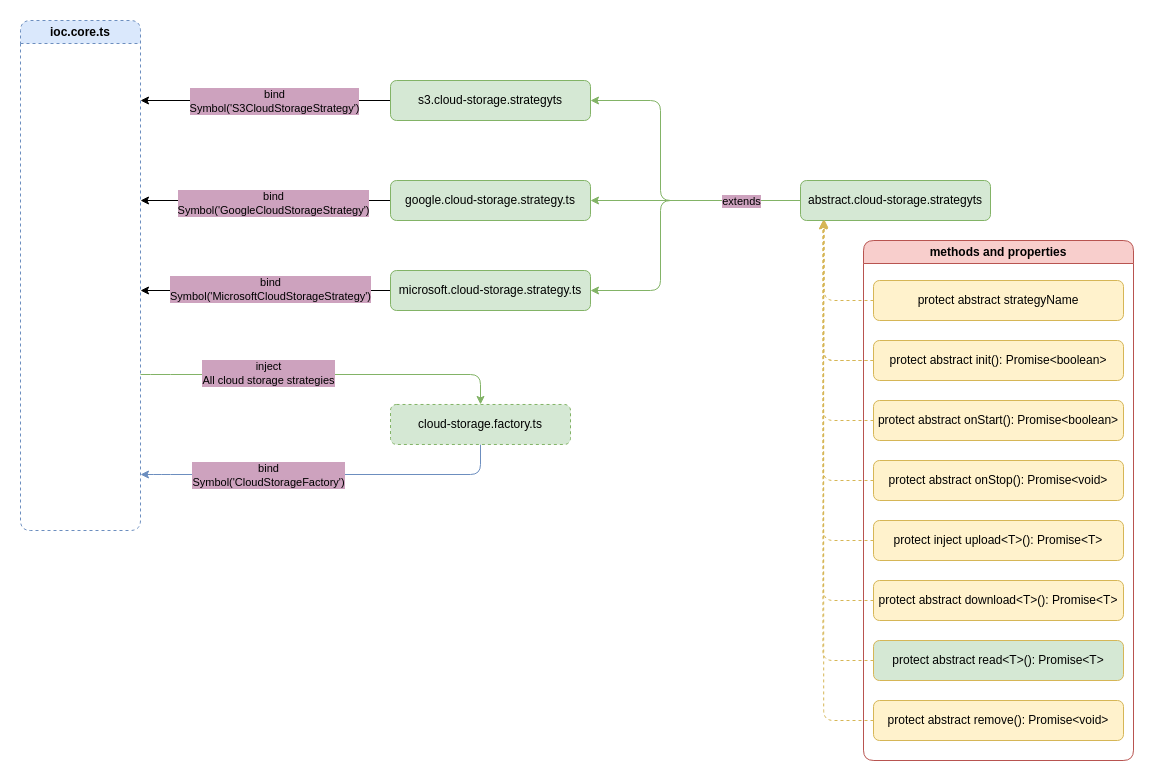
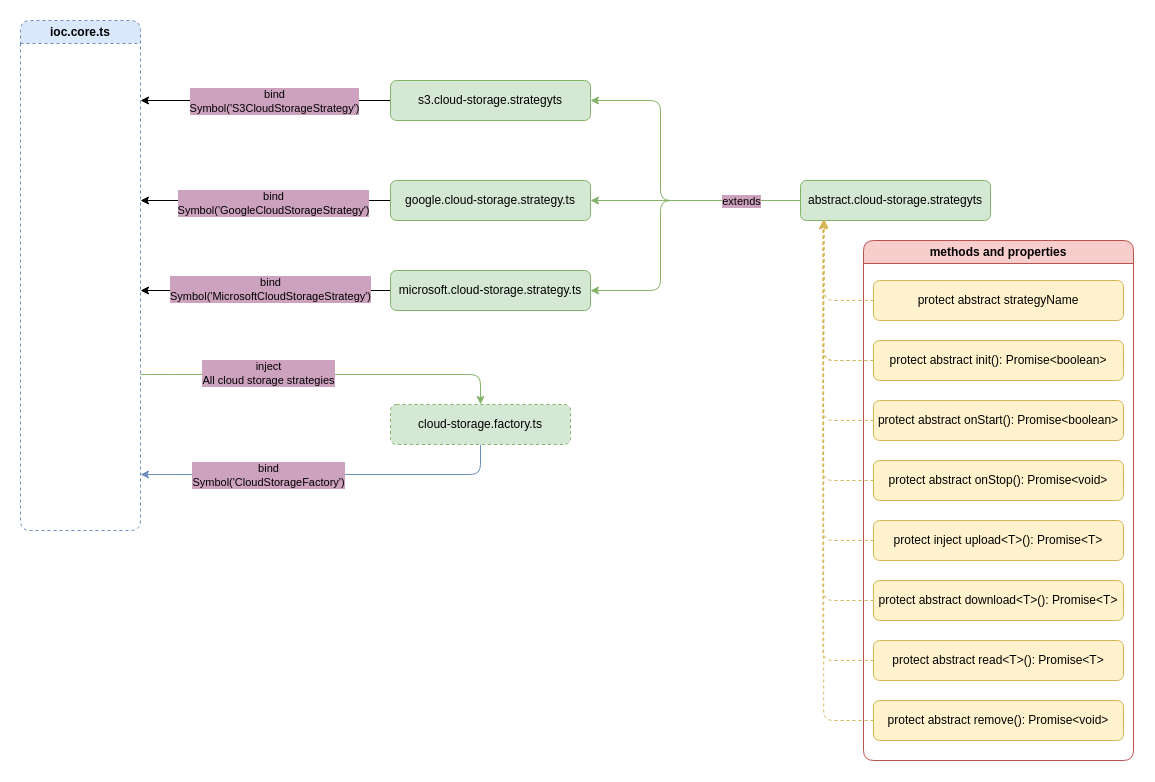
- <mxCell id="26" value="protect abstract read&amp;lt;T&amp;gt;(): Promise&amp;lt;T&amp;gt;" style="rounded=1;whiteSpace=wrap;html=1;fillColor=#d5e8d4;strokeColor=#d6b656;" parent="17" vertex="1"><mxGeometry x="10" y="400" width="250" height="40" as="geometry" /></mxCell>
+ <mxCell id="26" value="protect abstract read&amp;lt;T&amp;gt;(): Promise&amp;lt;T&amp;gt;" style="rounded=1;whiteSpace=wrap;html=1;fillColor=#fff2cc;strokeColor=#d6b656;" parent="17" vertex="1"><mxGeometry x="10" y="400" width="250" height="40" as="geometry" /></mxCell>
